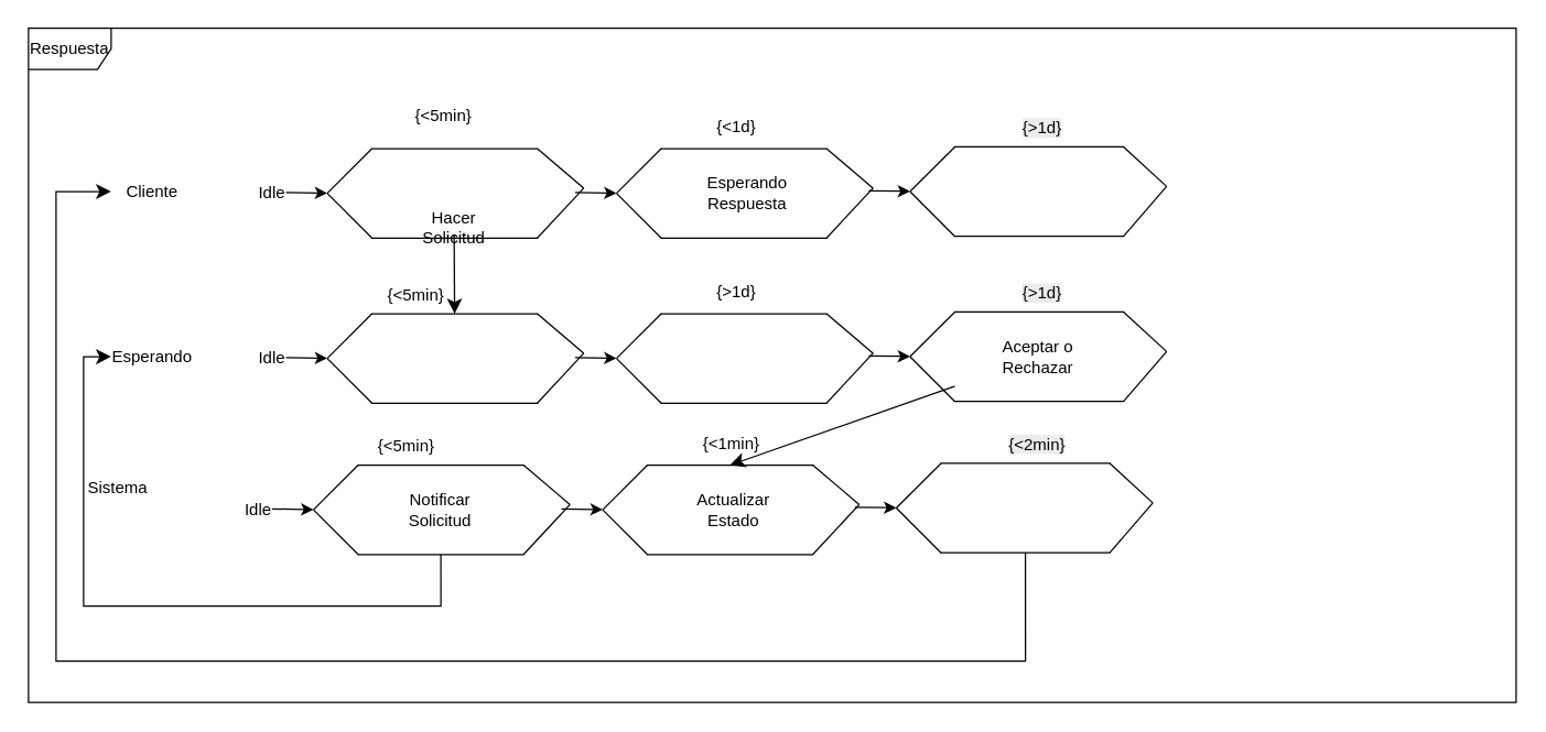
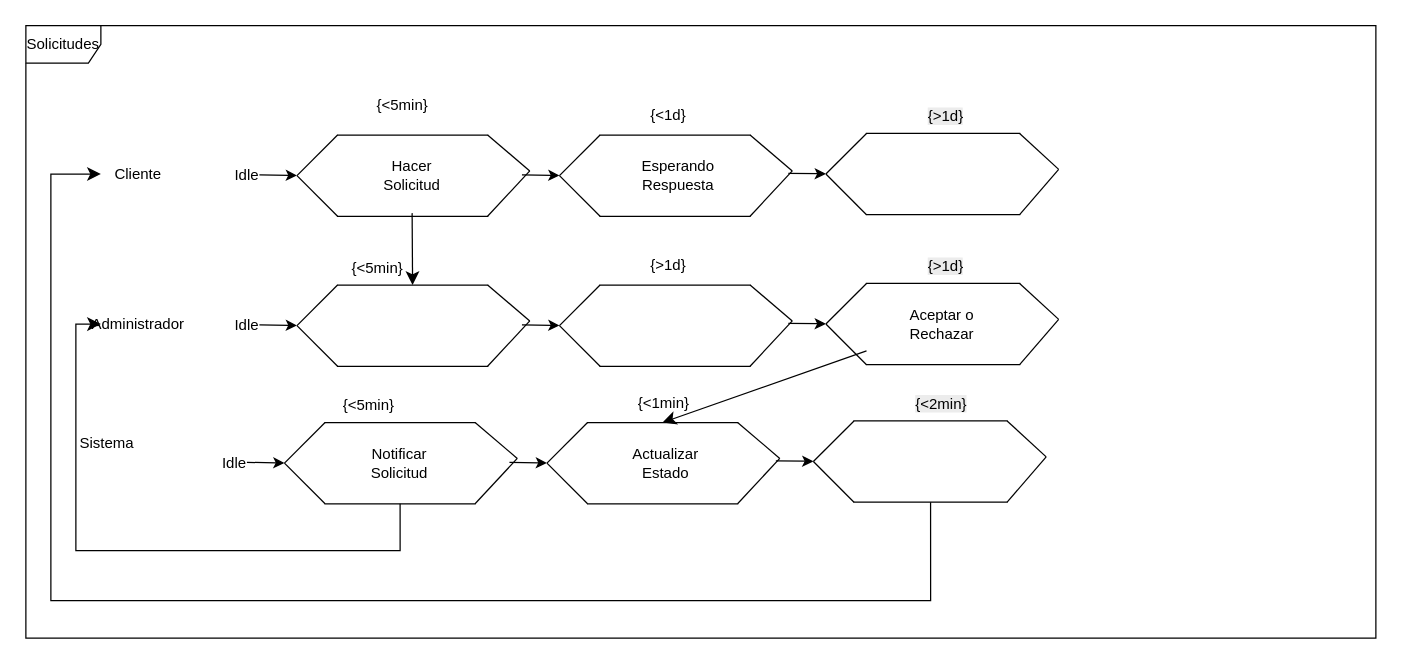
- <mxCell id="21" value="&lt;font style=&quot;vertical-align: inherit;&quot;&gt;&lt;font style=&quot;vertical-align: inherit;&quot;&gt;Respuesta&lt;/font&gt;&lt;/font&gt;" style="shape=umlFrame;whiteSpace=wrap;html=1;pointerEvents=0;" vertex="1" parent="1"><mxGeometry x="20" y="20" width="1080" height="490" as="geometry" /></mxCell>
+ <mxCell id="21" value="&lt;font style=&quot;vertical-align: inherit;&quot;&gt;&lt;font style=&quot;vertical-align: inherit;&quot;&gt;Solicitudes&lt;/font&gt;&lt;/font&gt;" style="shape=umlFrame;whiteSpace=wrap;html=1;pointerEvents=0;" vertex="1" parent="1"><mxGeometry x="20" y="20" width="1080" height="490" as="geometry" /></mxCell>
- <mxCell id="23" value="&lt;span style=&quot;text-align: left;&quot;&gt;&lt;font style=&quot;vertical-align: inherit;&quot;&gt;&lt;font style=&quot;vertical-align: inherit;&quot;&gt;Hacer Solicitud&lt;/font&gt;&lt;/font&gt;&lt;/span&gt;" style="text;html=1;align=center;verticalAlign=middle;whiteSpace=wrap;rounded=0;" vertex="1" parent="1"><mxGeometry x="299.37" y="150" width="60" height="30" as="geometry" /></mxCell>
+ <mxCell id="23" value="&lt;span style=&quot;text-align: left;&quot;&gt;&lt;font style=&quot;vertical-align: inherit;&quot;&gt;&lt;font style=&quot;vertical-align: inherit;&quot;&gt;Hacer Solicitud&lt;/font&gt;&lt;/font&gt;&lt;/span&gt;" style="text;html=1;align=center;verticalAlign=middle;whiteSpace=wrap;rounded=0;" vertex="1" parent="1"><mxGeometry x="299.37" y="125" width="60" height="30" as="geometry" /></mxCell>
- <mxCell id="52" value="&lt;font style=&quot;vertical-align: inherit;&quot;&gt;&lt;font style=&quot;vertical-align: inherit;&quot;&gt;Esperando&lt;/font&gt;&lt;/font&gt;" style="text;html=1;align=center;verticalAlign=middle;whiteSpace=wrap;rounded=0;" vertex="1" parent="1"><mxGeometry x="80" y="243.75" width="60" height="30" as="geometry" /></mxCell>
+ <mxCell id="52" value="&lt;font style=&quot;vertical-align: inherit;&quot;&gt;&lt;font style=&quot;vertical-align: inherit;&quot;&gt;Administrador&lt;/font&gt;&lt;/font&gt;" style="text;html=1;align=center;verticalAlign=middle;whiteSpace=wrap;rounded=0;" vertex="1" parent="1"><mxGeometry x="80" y="243.75" width="60" height="30" as="geometry" /></mxCell>
